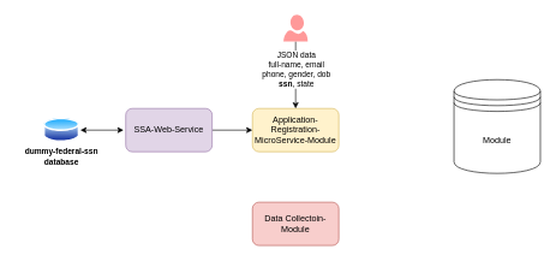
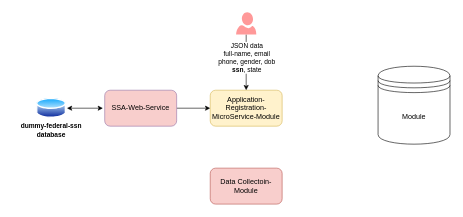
- <mxCell id="7" value="SSA-Web-Service" style="rounded=1;whiteSpace=wrap;html=1;fillColor=#e1d5e7;strokeColor=#9673a6;" vertex="1" parent="6"><mxGeometry x="154" width="120" height="60" as="geometry" /></mxCell>
+ <mxCell id="7" value="SSA-Web-Service" style="rounded=1;whiteSpace=wrap;html=1;fillColor=#f8cecc;strokeColor=#9673a6;" vertex="1" parent="6"><mxGeometry x="154" width="120" height="60" as="geometry" /></mxCell>
